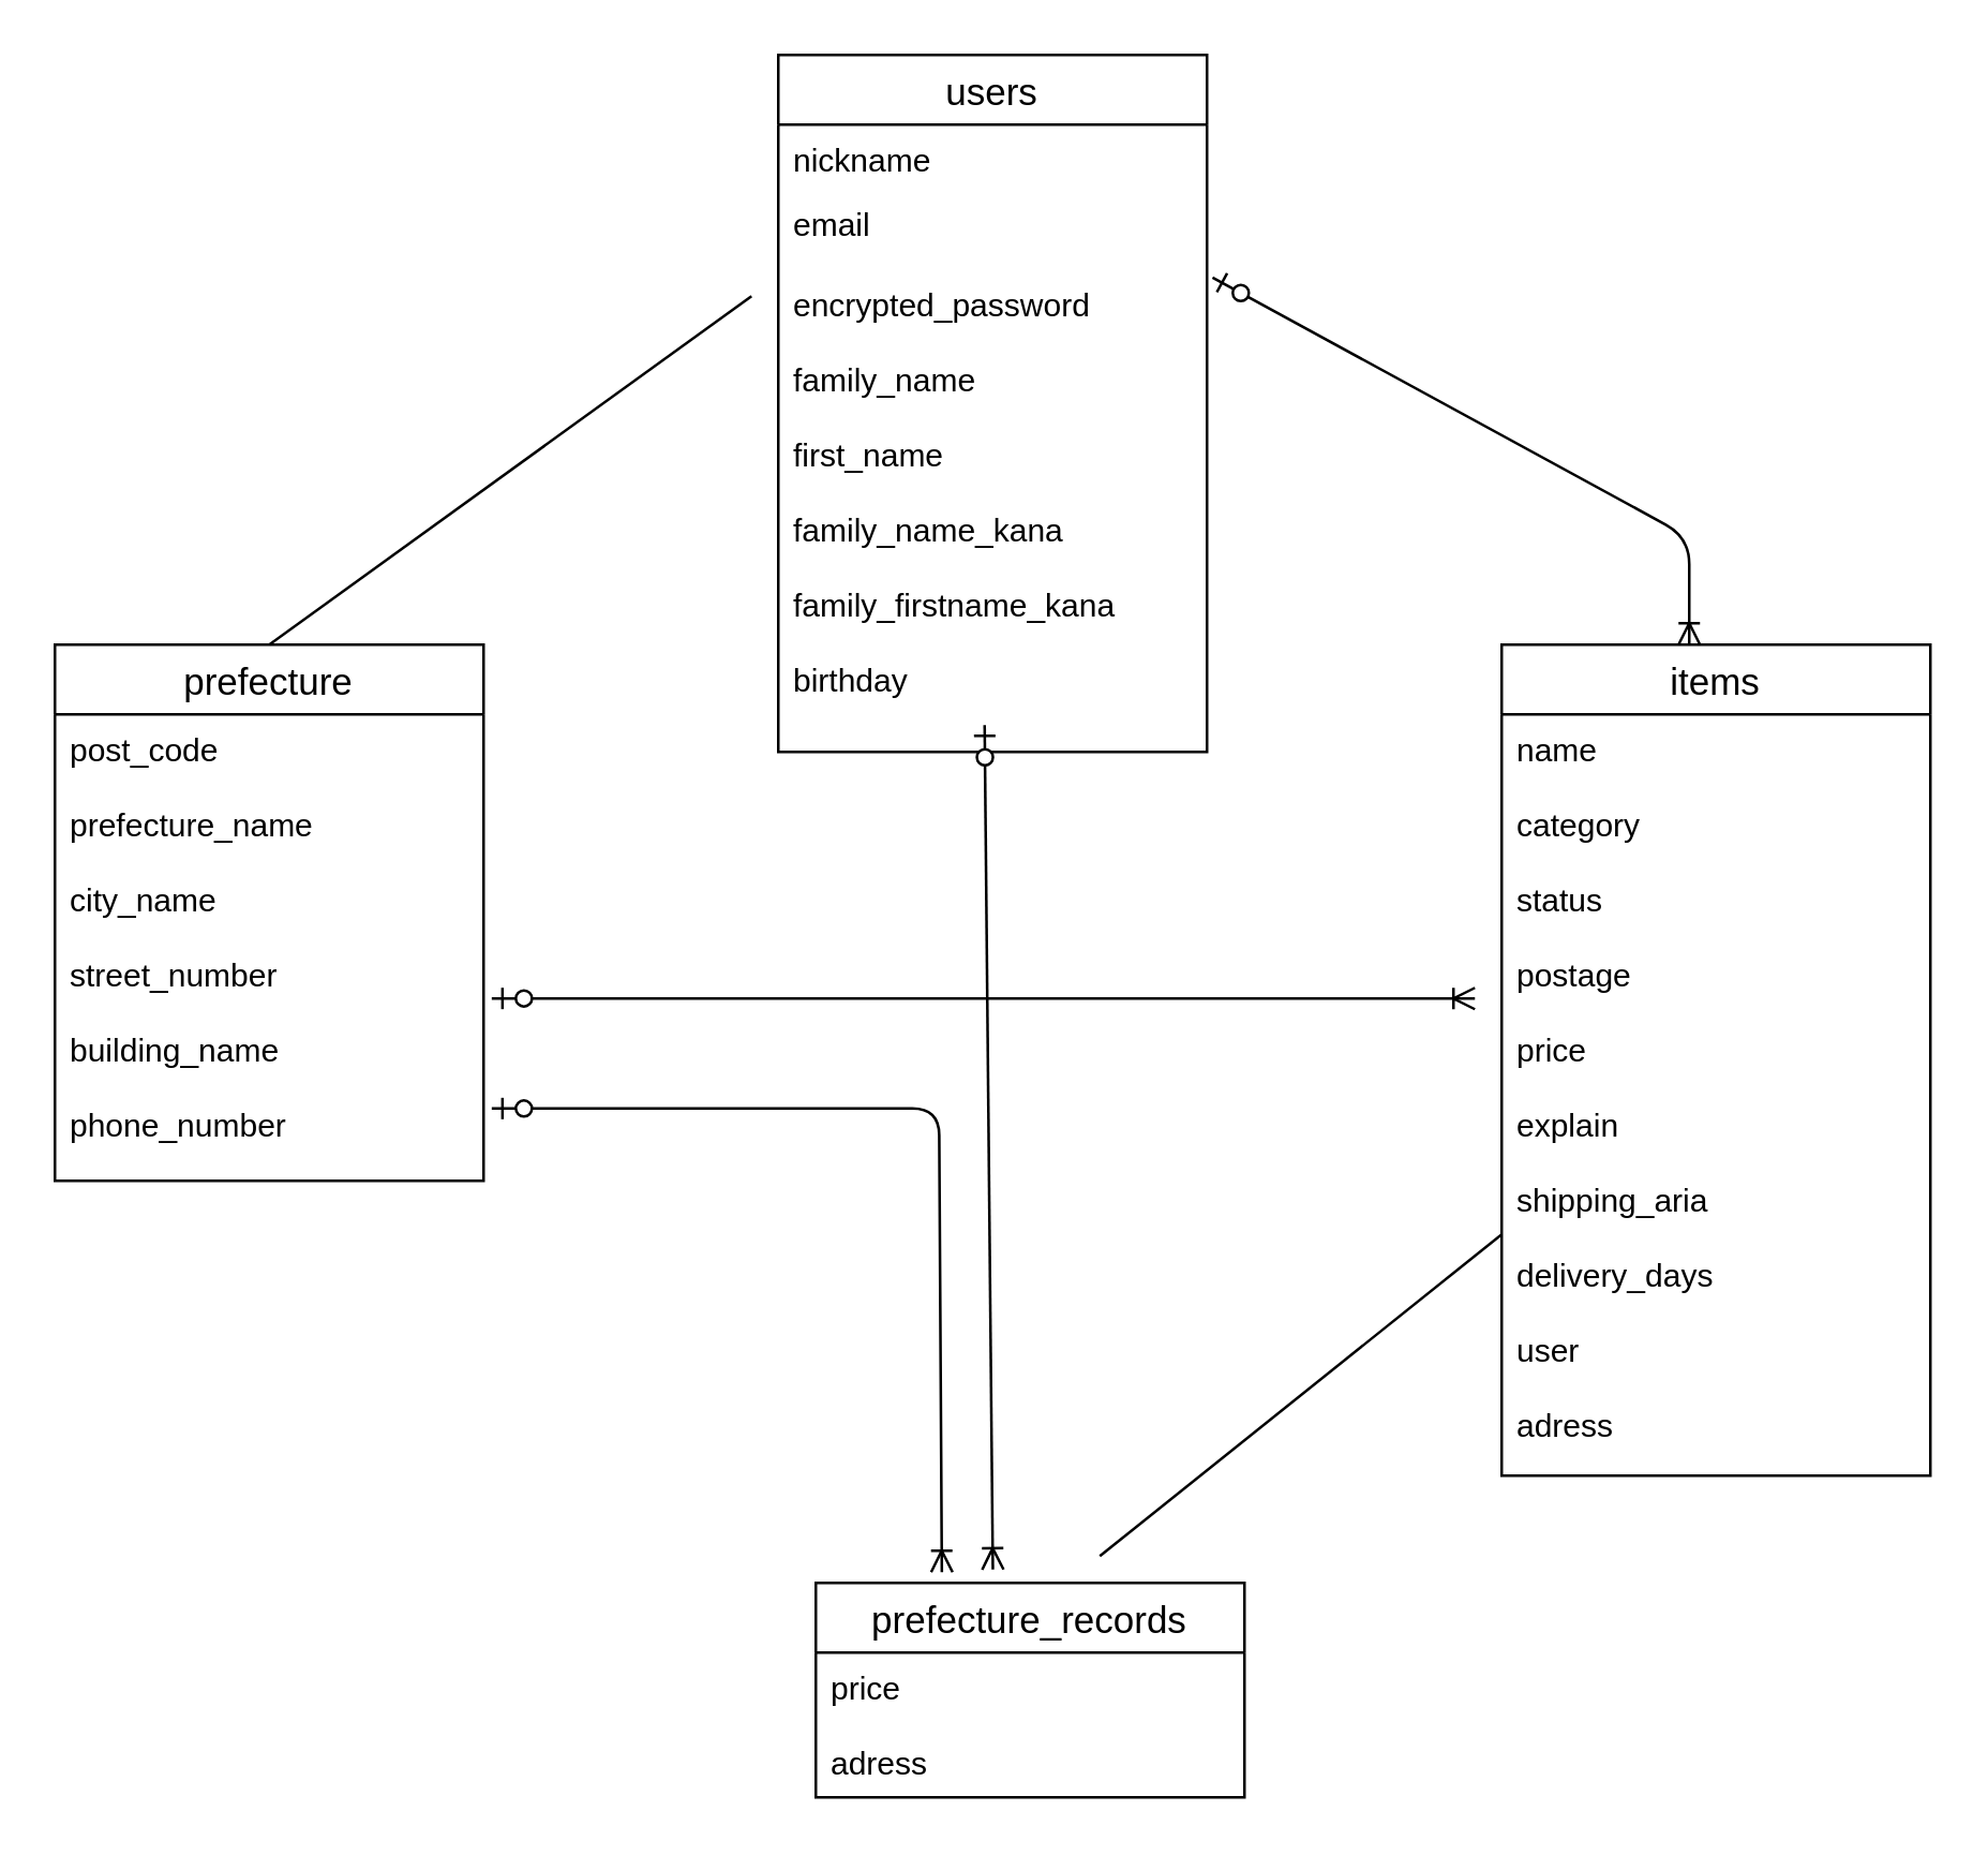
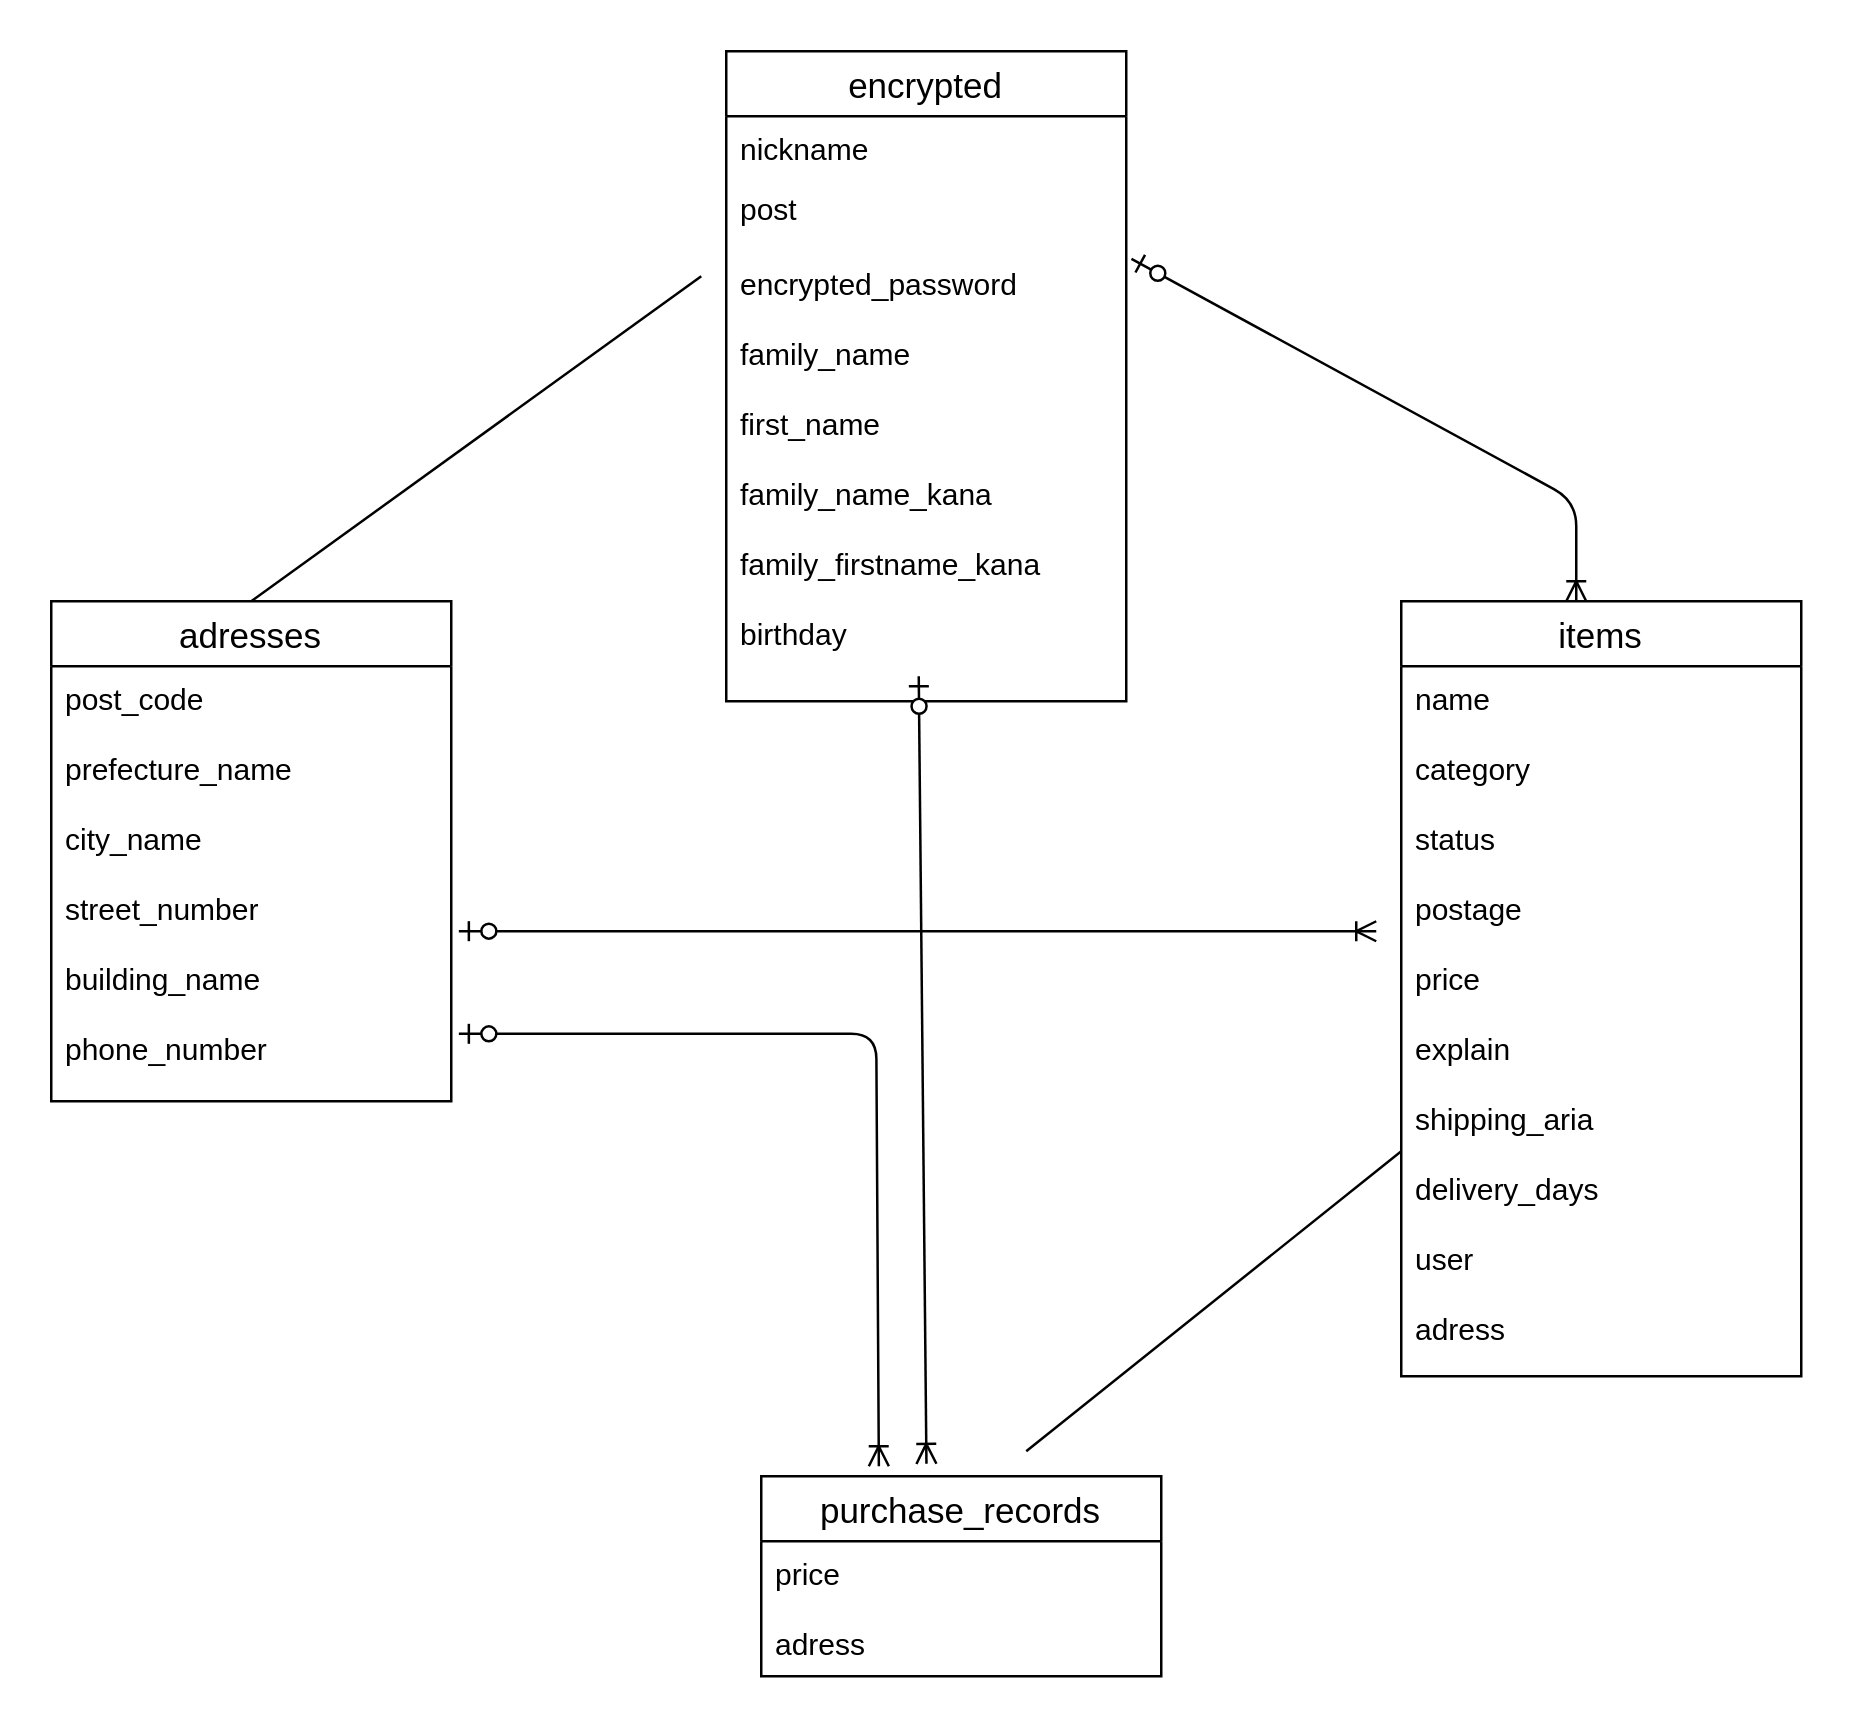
- <mxCell id="6" value="users" style="swimlane;fontStyle=0;childLayout=stackLayout;horizontal=1;startSize=26;horizontalStack=0;resizeParent=1;resizeParentMax=0;resizeLast=0;collapsible=1;marginBottom=0;align=center;fontSize=14;" vertex="1" parent="1"><mxGeometry x="290" y="20" width="160" height="260" as="geometry" /></mxCell>
+ <mxCell id="6" value="encrypted" style="swimlane;fontStyle=0;childLayout=stackLayout;horizontal=1;startSize=26;horizontalStack=0;resizeParent=1;resizeParentMax=0;resizeLast=0;collapsible=1;marginBottom=0;align=center;fontSize=14;" vertex="1" parent="1"><mxGeometry x="290" y="20" width="160" height="260" as="geometry" /></mxCell>
- <mxCell id="8" value="email&#10;&#10;d" style="text;strokeColor=none;fillColor=none;spacingLeft=4;spacingRight=4;overflow=hidden;rotatable=0;points=[[0,0.5],[1,0.5]];portConstraint=eastwest;fontSize=12;strokeWidth=1;" vertex="1" parent="6"><mxGeometry y="50" width="160" height="30" as="geometry" /></mxCell>
+ <mxCell id="8" value="post&#10;&#10;d" style="text;strokeColor=none;fillColor=none;spacingLeft=4;spacingRight=4;overflow=hidden;rotatable=0;points=[[0,0.5],[1,0.5]];portConstraint=eastwest;fontSize=12;strokeWidth=1;" vertex="1" parent="6"><mxGeometry y="50" width="160" height="30" as="geometry" /></mxCell>
- <mxCell id="10" value="prefecture" style="swimlane;fontStyle=0;childLayout=stackLayout;horizontal=1;startSize=26;horizontalStack=0;resizeParent=1;resizeParentMax=0;resizeLast=0;collapsible=1;marginBottom=0;align=center;fontSize=14;" vertex="1" parent="1"><mxGeometry x="20" y="240" width="160" height="200" as="geometry" /></mxCell>
+ <mxCell id="10" value="adresses" style="swimlane;fontStyle=0;childLayout=stackLayout;horizontal=1;startSize=26;horizontalStack=0;resizeParent=1;resizeParentMax=0;resizeLast=0;collapsible=1;marginBottom=0;align=center;fontSize=14;" vertex="1" parent="1"><mxGeometry x="20" y="240" width="160" height="200" as="geometry" /></mxCell>
- <mxCell id="2" value="prefecture_records" style="swimlane;fontStyle=0;childLayout=stackLayout;horizontal=1;startSize=26;horizontalStack=0;resizeParent=1;resizeParentMax=0;resizeLast=0;collapsible=1;marginBottom=0;align=center;fontSize=14;" vertex="1" parent="1"><mxGeometry x="304" y="590" width="160" height="80" as="geometry" /></mxCell>
+ <mxCell id="2" value="purchase_records" style="swimlane;fontStyle=0;childLayout=stackLayout;horizontal=1;startSize=26;horizontalStack=0;resizeParent=1;resizeParentMax=0;resizeLast=0;collapsible=1;marginBottom=0;align=center;fontSize=14;" vertex="1" parent="1"><mxGeometry x="304" y="590" width="160" height="80" as="geometry" /></mxCell>
